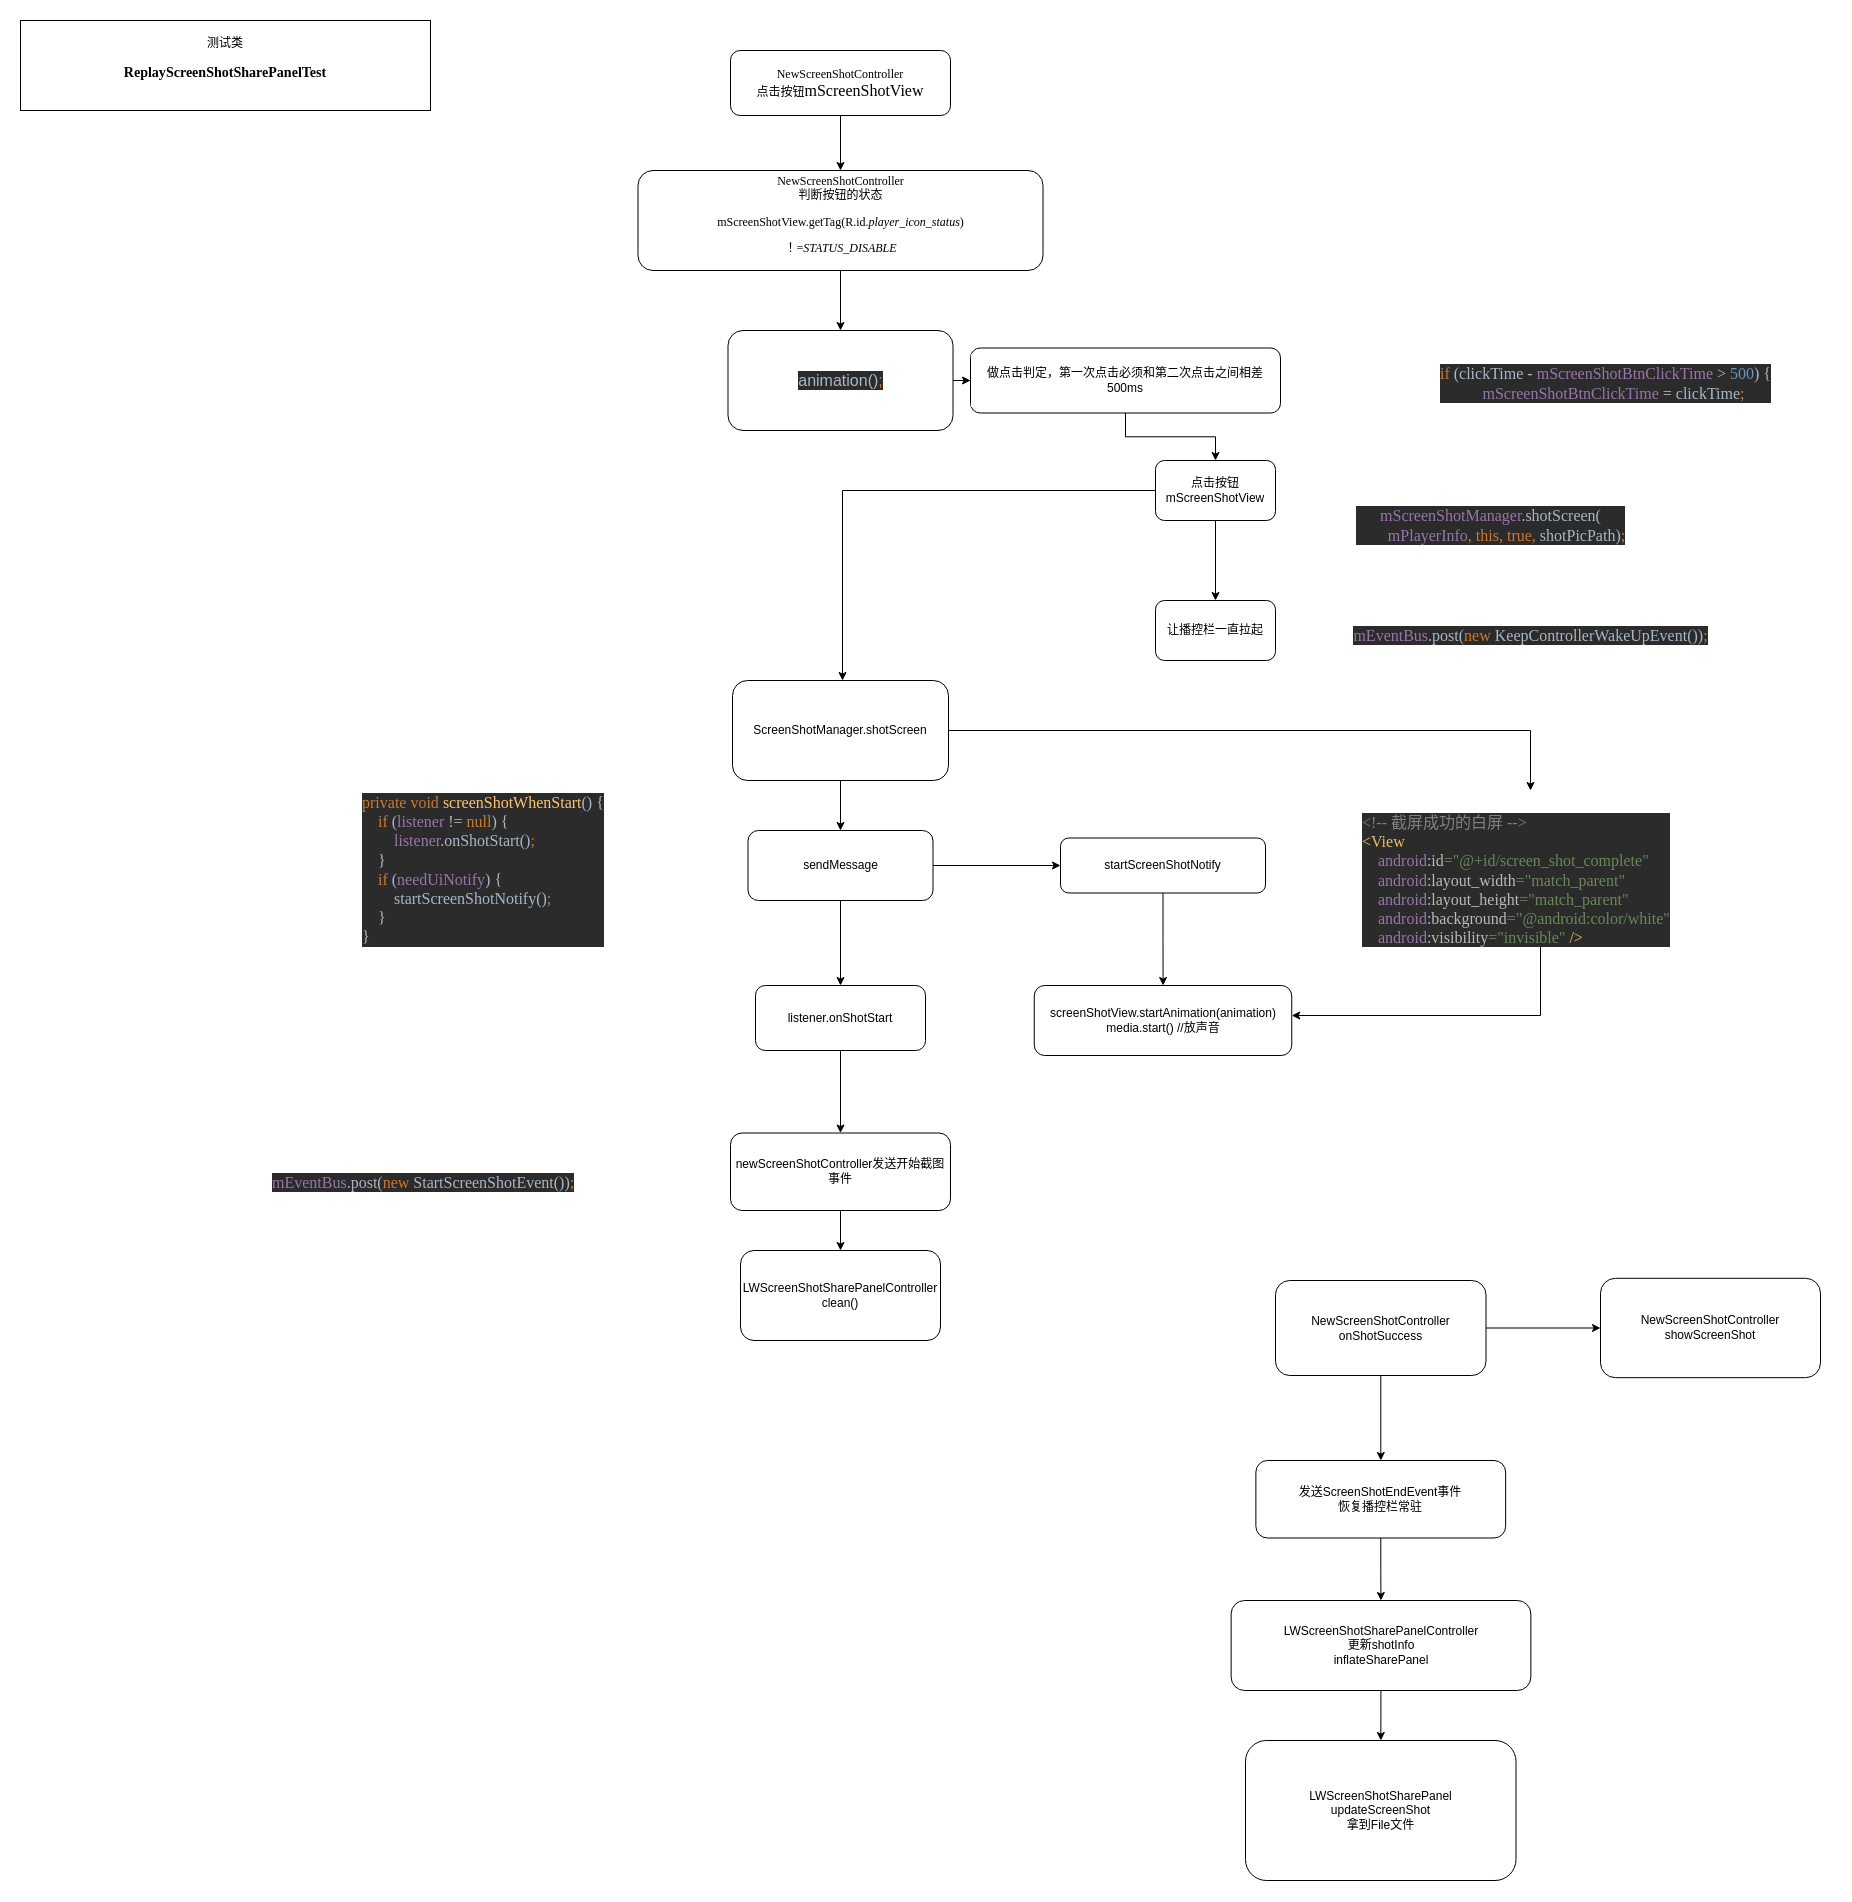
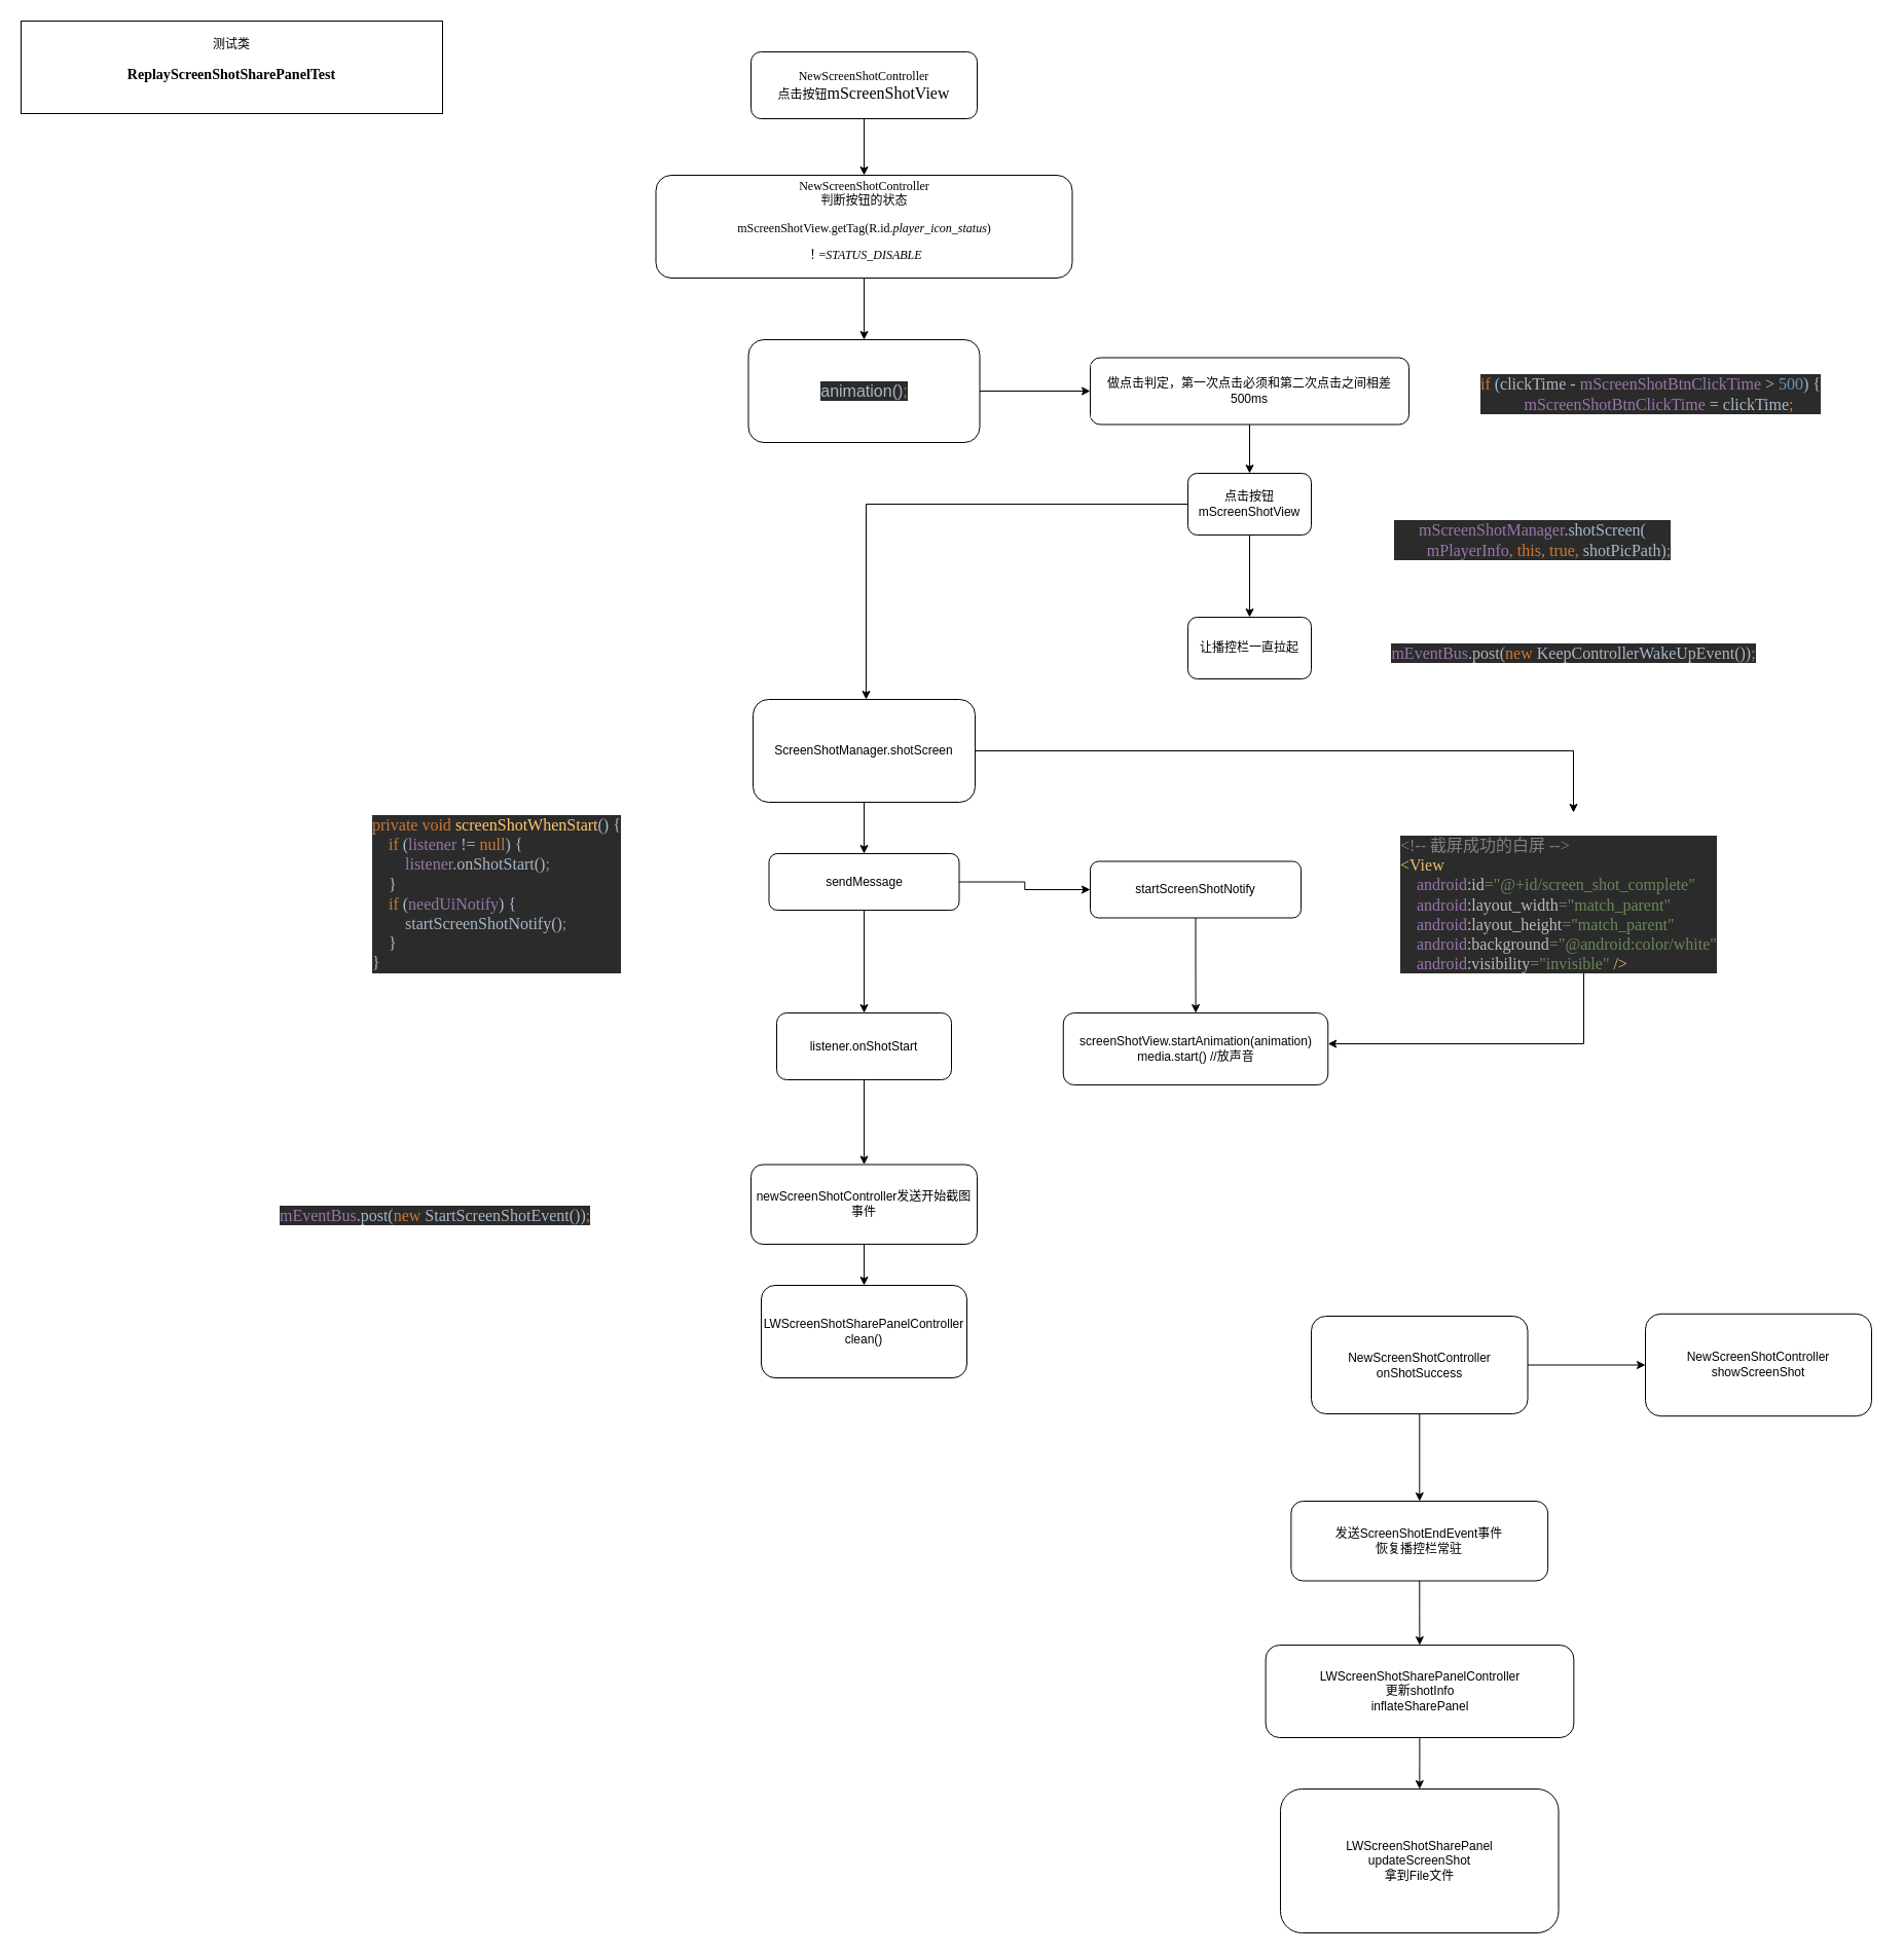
- <mxCell id="10" value="&lt;p&gt;做点击判定，第一次点击必须和第二次点击之间相差500ms&lt;/p&gt;" style="whiteSpace=wrap;html=1;rounded=1;labelBackgroundColor=default;" vertex="1" parent="1"><mxGeometry x="970" y="347.5" width="310" height="65" as="geometry" /></mxCell>
+ <mxCell id="10" value="&lt;p&gt;做点击判定，第一次点击必须和第二次点击之间相差500ms&lt;/p&gt;" style="whiteSpace=wrap;html=1;rounded=1;labelBackgroundColor=default;" vertex="1" parent="1"><mxGeometry x="1060" y="347.5" width="310" height="65" as="geometry" /></mxCell>
- <mxCell id="23" value="sendMessage&lt;br&gt;" style="whiteSpace=wrap;html=1;rounded=1;labelBackgroundColor=default;" vertex="1" parent="1"><mxGeometry x="747.5" y="830" width="185" height="70" as="geometry" /></mxCell>
+ <mxCell id="23" value="sendMessage&lt;br&gt;" style="whiteSpace=wrap;html=1;rounded=1;labelBackgroundColor=default;" vertex="1" parent="1"><mxGeometry x="747.5" y="830" width="185" height="55" as="geometry" /></mxCell>
